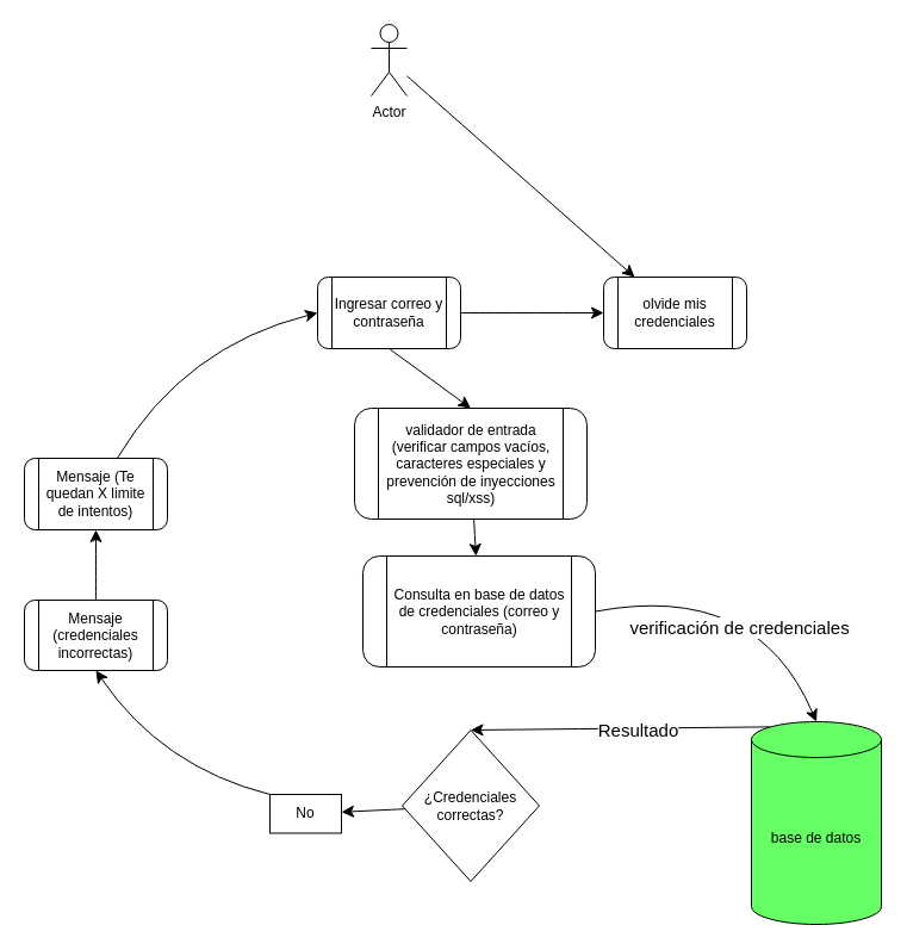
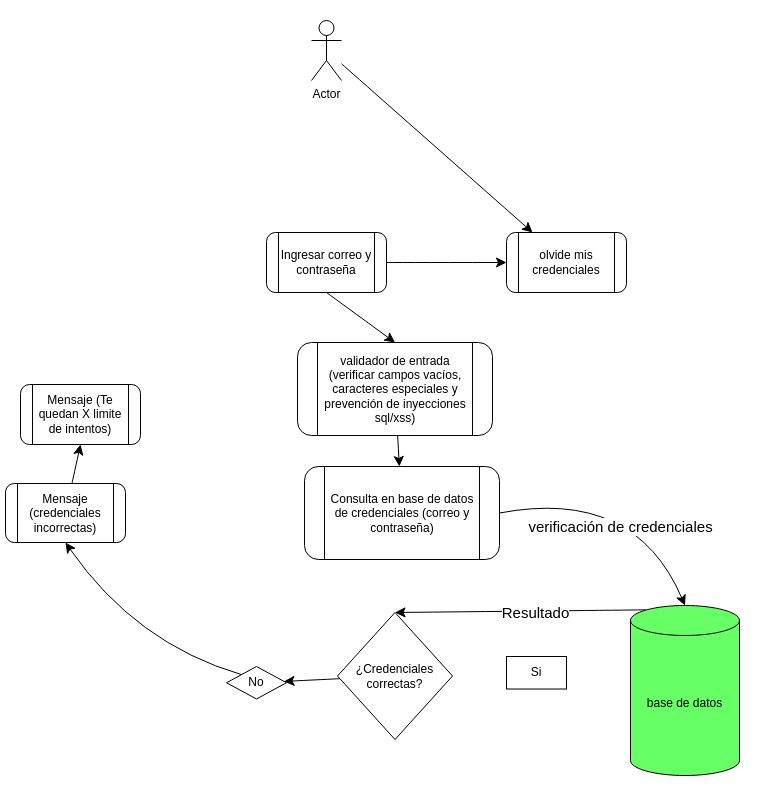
- <mxCell id="21" style="edgeStyle=none;curved=1;rounded=0;orthogonalLoop=1;jettySize=auto;html=1;entryX=0;entryY=0.5;entryDx=0;entryDy=0;fontFamily=Helvetica;fontSize=12;fontColor=default;startSize=8;endSize=8;" edge="1" parent="1" source="22" target="7"><mxGeometry relative="1" as="geometry"><Array as="points"><mxPoint x="154" y="290" /></Array></mxGeometry></mxCell>
- <mxCell id="24" value="Mensaje (credenciales incorrectas)" style="shape=process;whiteSpace=wrap;html=1;backgroundOutline=1;rounded=1;strokeColor=default;align=center;verticalAlign=middle;fontFamily=Helvetica;fontSize=12;fontColor=default;fillColor=default;" vertex="1" parent="1"><mxGeometry x="20" y="503" width="120" height="59" as="geometry" /></mxCell>
+ <mxCell id="24" value="Mensaje (credenciales incorrectas)" style="shape=process;whiteSpace=wrap;html=1;backgroundOutline=1;rounded=1;strokeColor=default;align=center;verticalAlign=middle;fontFamily=Helvetica;fontSize=12;fontColor=default;fillColor=default;" vertex="1" parent="1"><mxGeometry x="5" y="483" width="120" height="59" as="geometry" /></mxCell>
+ <mxCell id="19" value="Si" style="whiteSpace=wrap;html=1;fillColor=light-dark(#FFFFFF,#66FF66);" vertex="1" parent="1"><mxGeometry x="506" y="656" width="60" height="32.5" as="geometry" /></mxCell>
- <mxCell id="18" value="No" style="whiteSpace=wrap;html=1;fillColor=light-dark(#FFFFFF,#66FF66);" vertex="1" parent="1"><mxGeometry x="226" y="666" width="60" height="32.5" as="geometry" /></mxCell>
+ <mxCell id="18" value="No" style="rhombus;whiteSpace=wrap;html=1;fillColor=light-dark(#FFFFFF,#66FF66);" vertex="1" parent="1"><mxGeometry x="226" y="666" width="60" height="32.5" as="geometry" /></mxCell>
